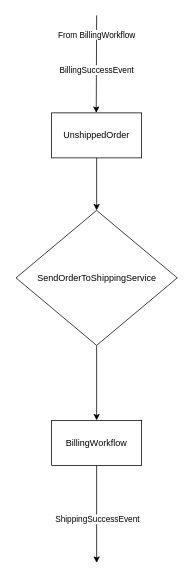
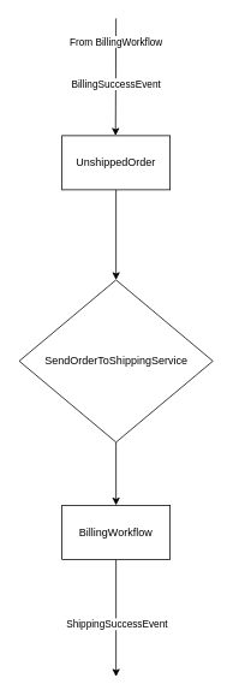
- <mxCell id="8" value="SendOrderToShippingService" style="rhombus;whiteSpace=wrap;html=1;" vertex="1" parent="1"><mxGeometry x="20.5" y="280" width="215" height="180" as="geometry" /></mxCell>
+ <mxCell id="8" value="SendOrderToShippingService" style="rhombus;whiteSpace=wrap;html=1;" vertex="1" parent="1"><mxGeometry x="20.5" y="310" width="215" height="180" as="geometry" /></mxCell>
